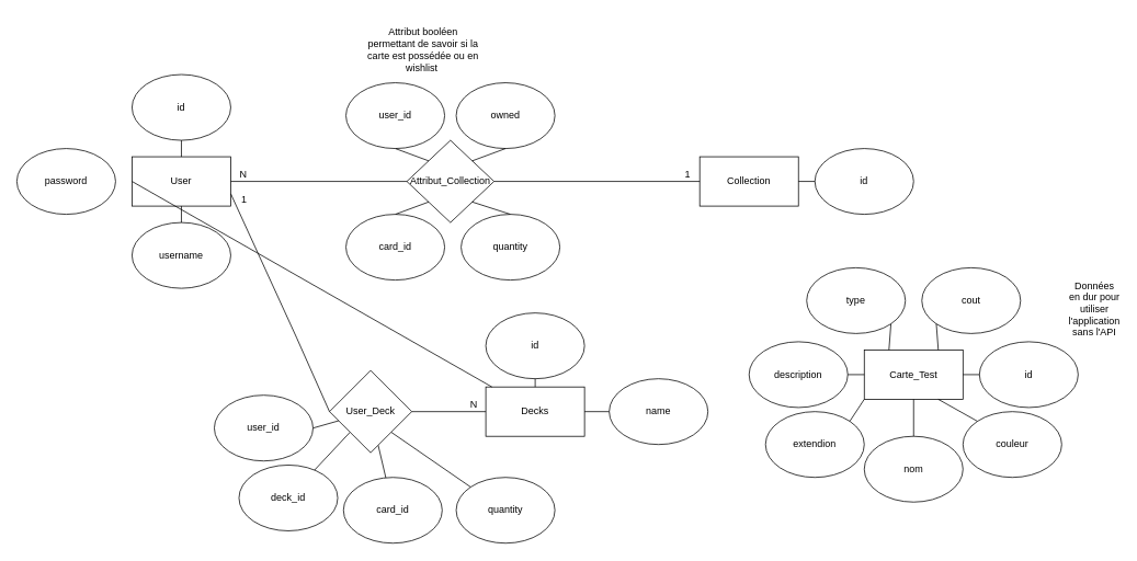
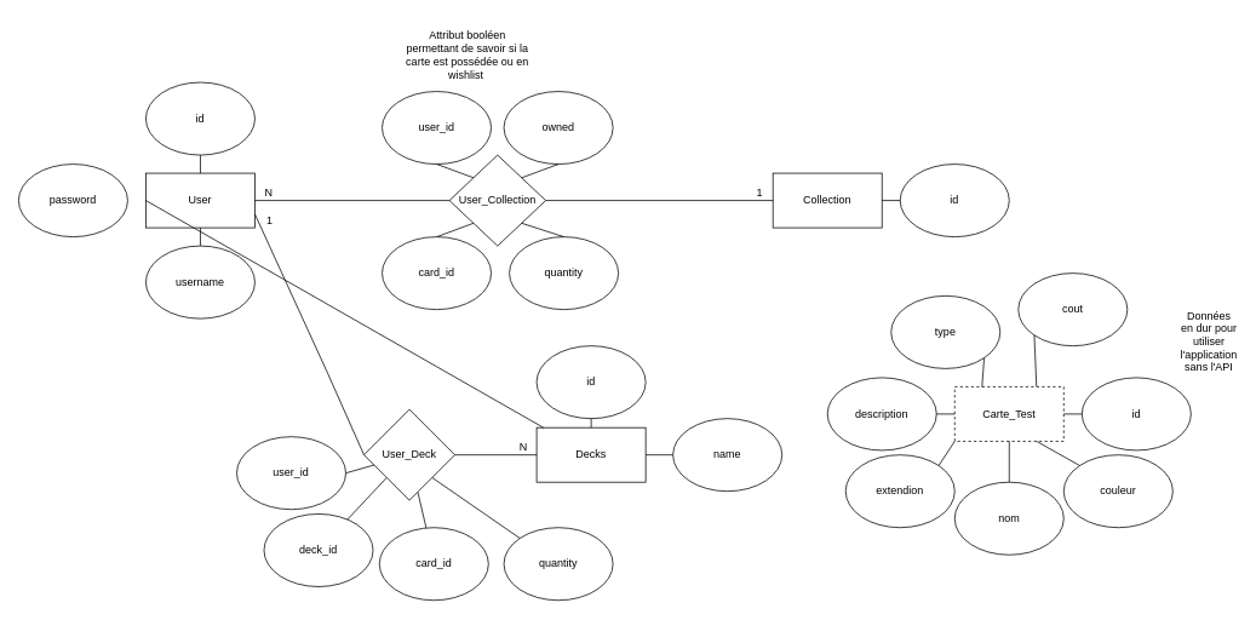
- <mxCell id="22" value="Attribut_Collection" style="rhombus;whiteSpace=wrap;html=1;" parent="1" vertex="1"><mxGeometry x="494" y="170" width="106" height="100" as="geometry" /></mxCell>
+ <mxCell id="22" value="User_Collection" style="rhombus;whiteSpace=wrap;html=1;" parent="1" vertex="1"><mxGeometry x="494" y="170" width="106" height="100" as="geometry" /></mxCell>
- <mxCell id="51" value="cout" style="ellipse;whiteSpace=wrap;html=1;" vertex="1" parent="1"><mxGeometry x="1120" y="325" width="120" height="80" as="geometry" /></mxCell>
+ <mxCell id="51" value="cout" style="ellipse;whiteSpace=wrap;html=1;" vertex="1" parent="1"><mxGeometry x="1120" y="300" width="120" height="80" as="geometry" /></mxCell>
- <mxCell id="44" value="Carte_Test" style="rounded=0;whiteSpace=wrap;html=1;" vertex="1" parent="1"><mxGeometry x="1050" y="425" width="120" height="60" as="geometry" /></mxCell>
+ <mxCell id="44" value="Carte_Test" style="rounded=0;whiteSpace=wrap;html=1;dashed=1;" vertex="1" parent="1"><mxGeometry x="1050" y="425" width="120" height="60" as="geometry" /></mxCell>
